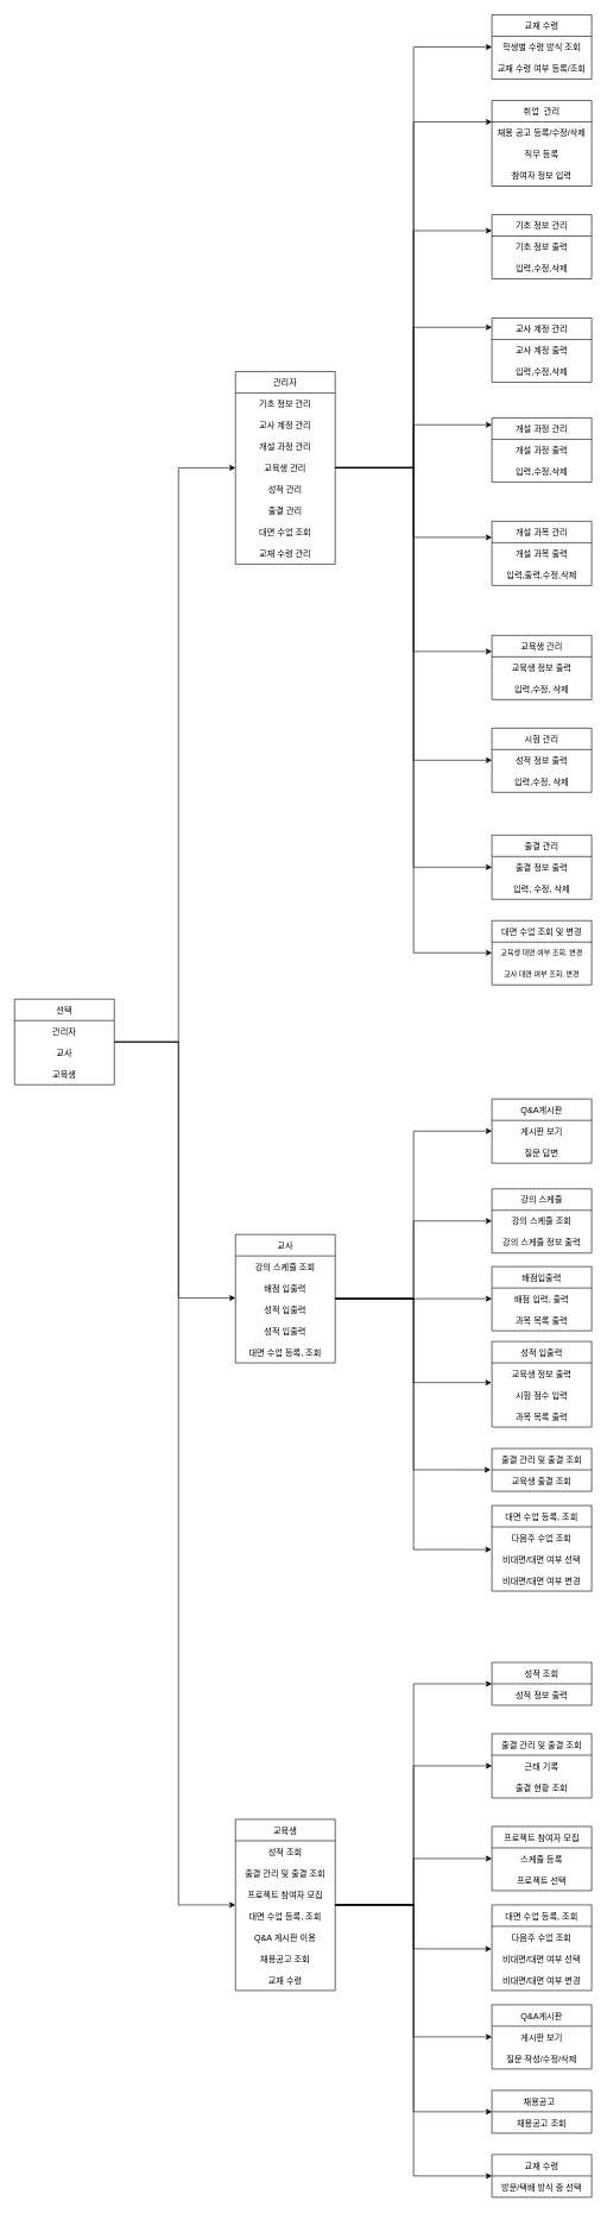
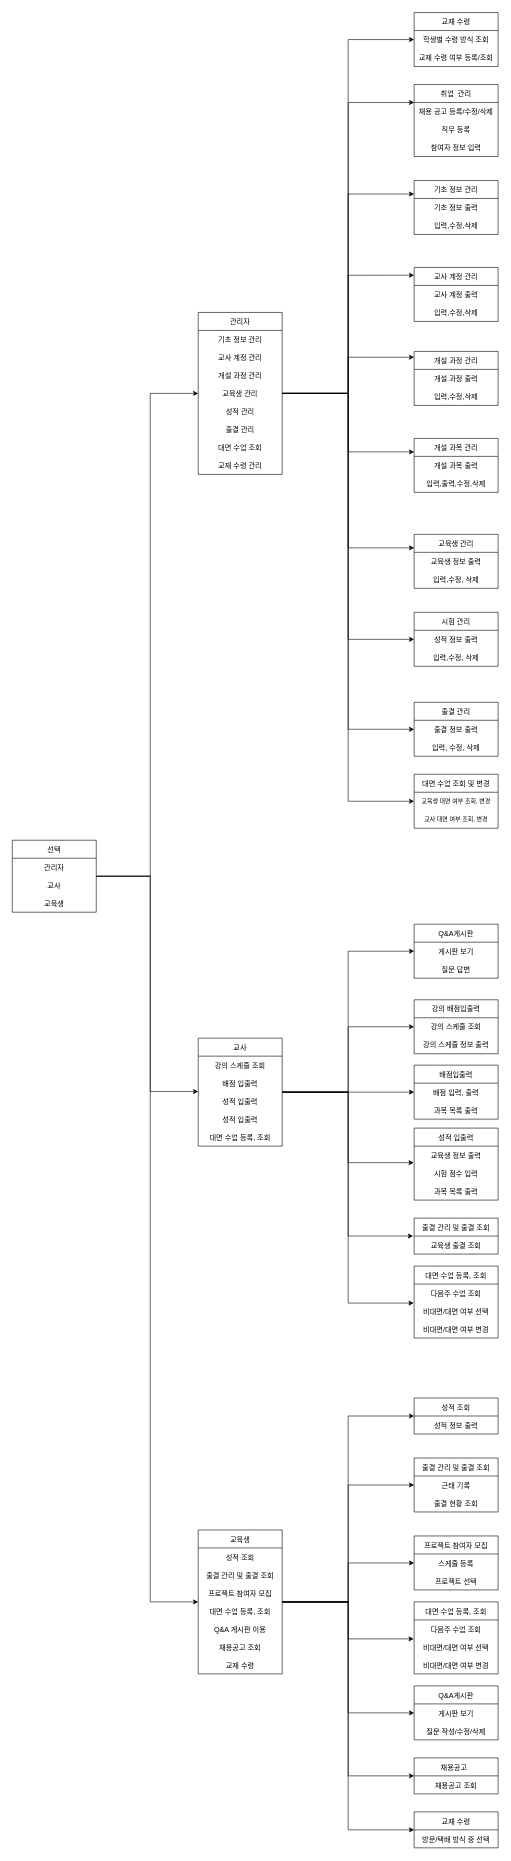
- <mxCell id="54" value="강의 스케줄" style="swimlane;fontStyle=0;childLayout=stackLayout;horizontal=1;startSize=30;horizontalStack=0;resizeParent=1;resizeParentMax=0;resizeLast=0;collapsible=1;marginBottom=0;align=center;" vertex="1" parent="1"><mxGeometry x="690" y="1666" width="140" height="90" as="geometry" /></mxCell>
+ <mxCell id="54" value="강의 배점입출력" style="swimlane;fontStyle=0;childLayout=stackLayout;horizontal=1;startSize=30;horizontalStack=0;resizeParent=1;resizeParentMax=0;resizeLast=0;collapsible=1;marginBottom=0;align=center;" vertex="1" parent="1"><mxGeometry x="690" y="1666" width="140" height="90" as="geometry" /></mxCell>
